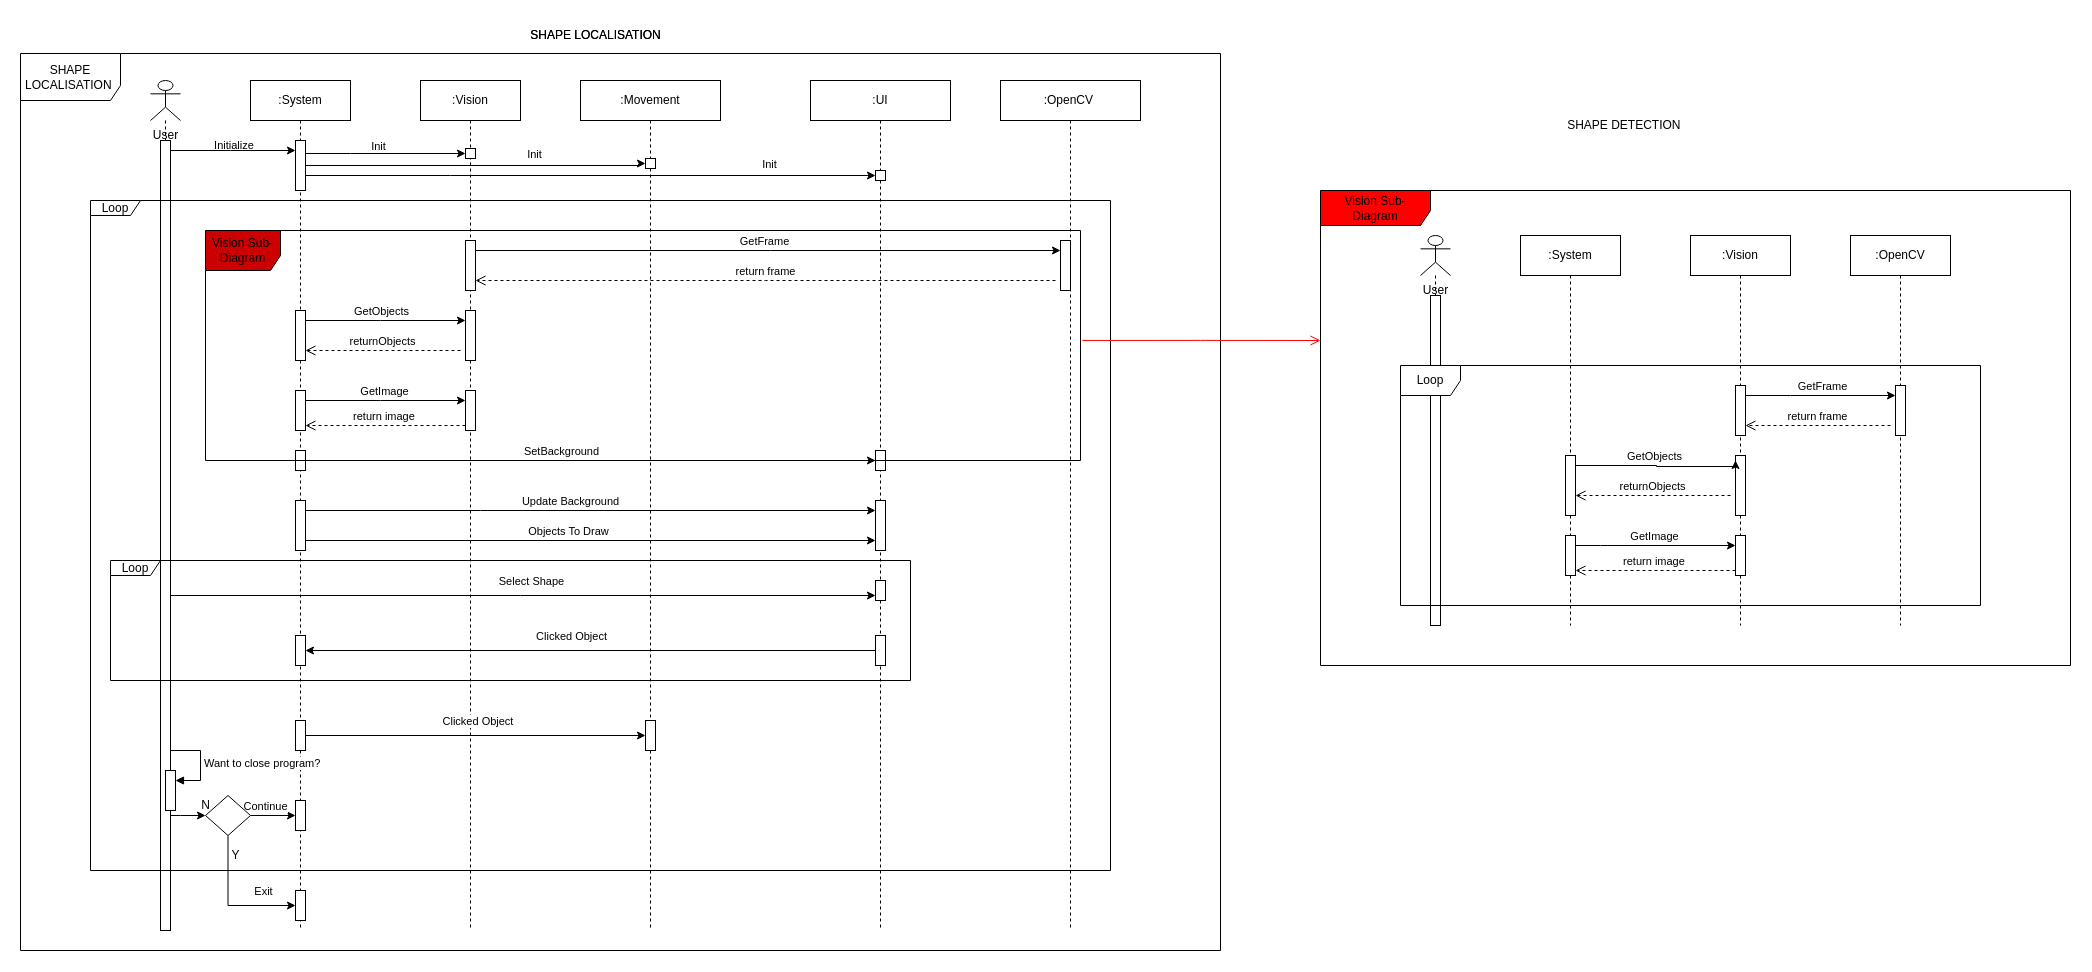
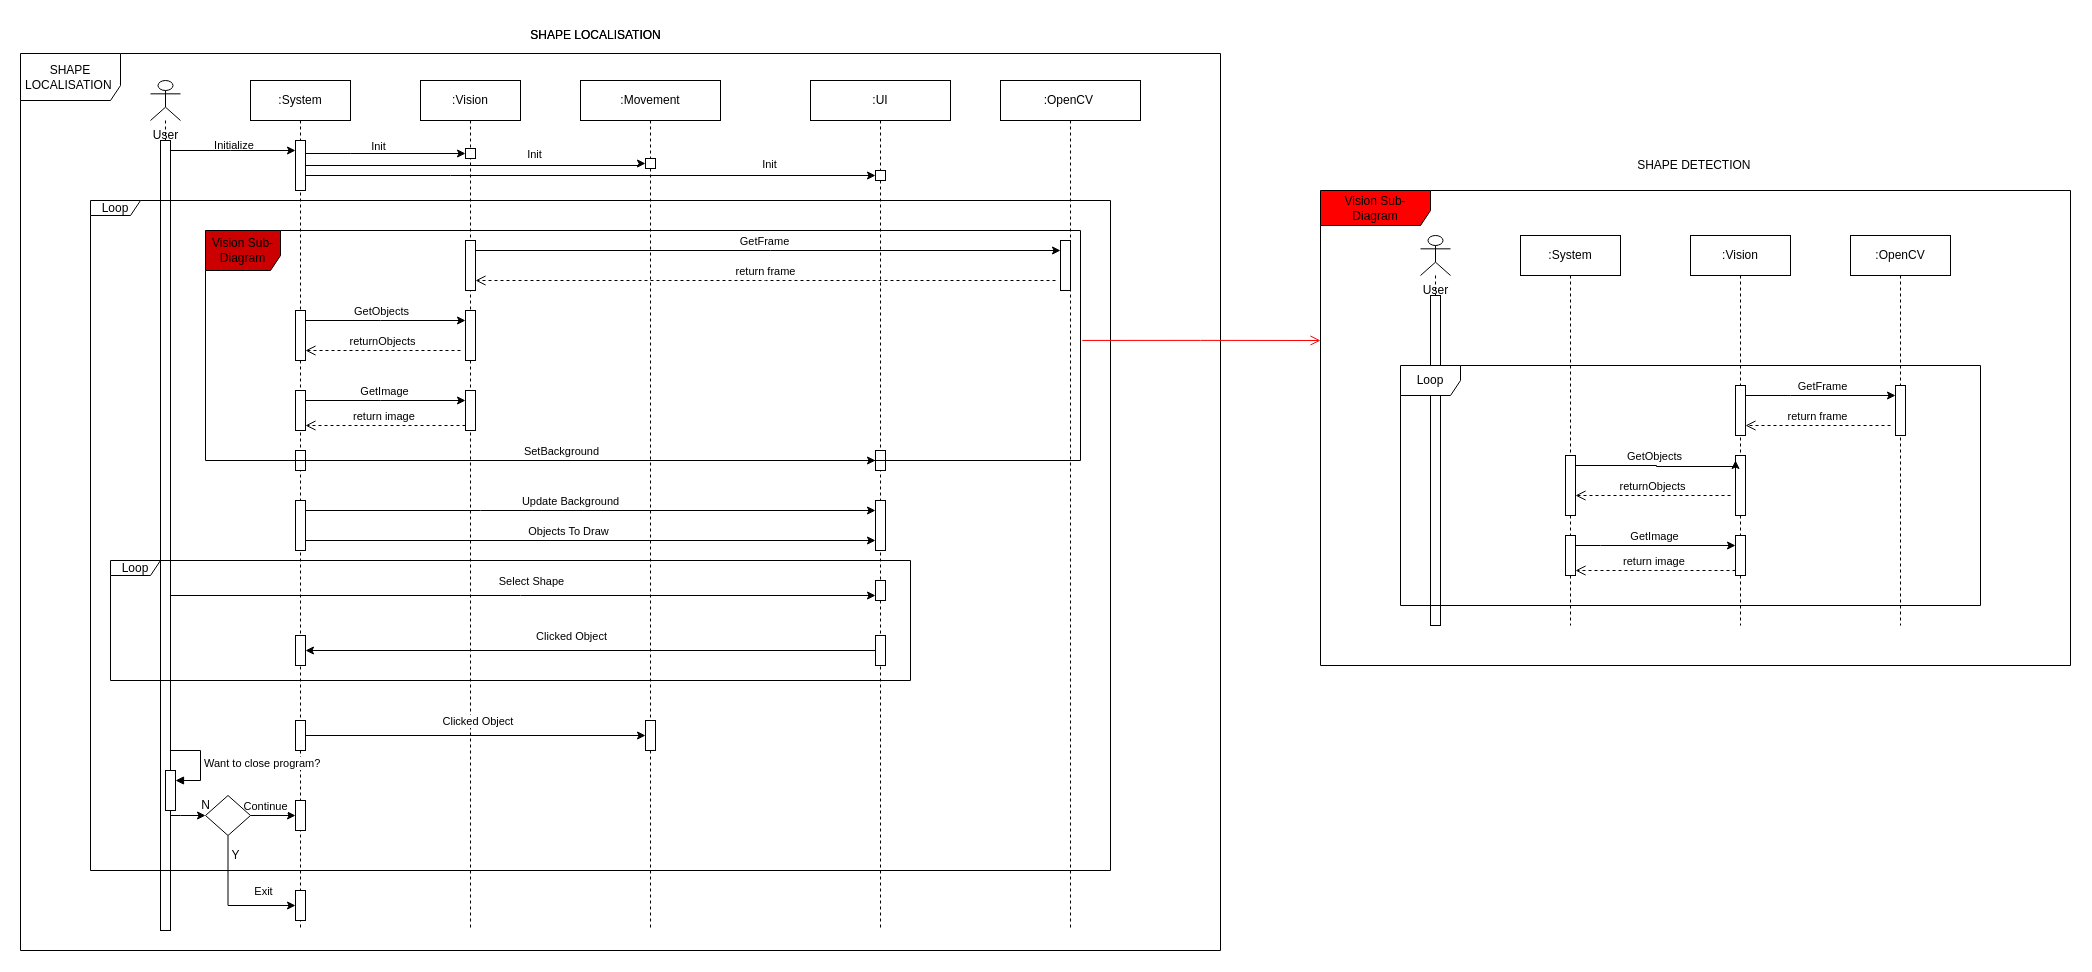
- <mxCell id="100" value="SHAPE DETECTION&amp;nbsp;" style="text;html=1;align=center;verticalAlign=middle;resizable=0;points=[];autosize=1;strokeColor=none;fillColor=none;" vertex="1" parent="1"><mxGeometry x="1555" y="110" width="140" height="30" as="geometry" /></mxCell>
+ <mxCell id="100" value="SHAPE DETECTION&amp;nbsp;" style="text;html=1;align=center;verticalAlign=middle;resizable=0;points=[];autosize=1;strokeColor=none;fillColor=none;" vertex="1" parent="1"><mxGeometry x="1625" y="150" width="140" height="30" as="geometry" /></mxCell>
